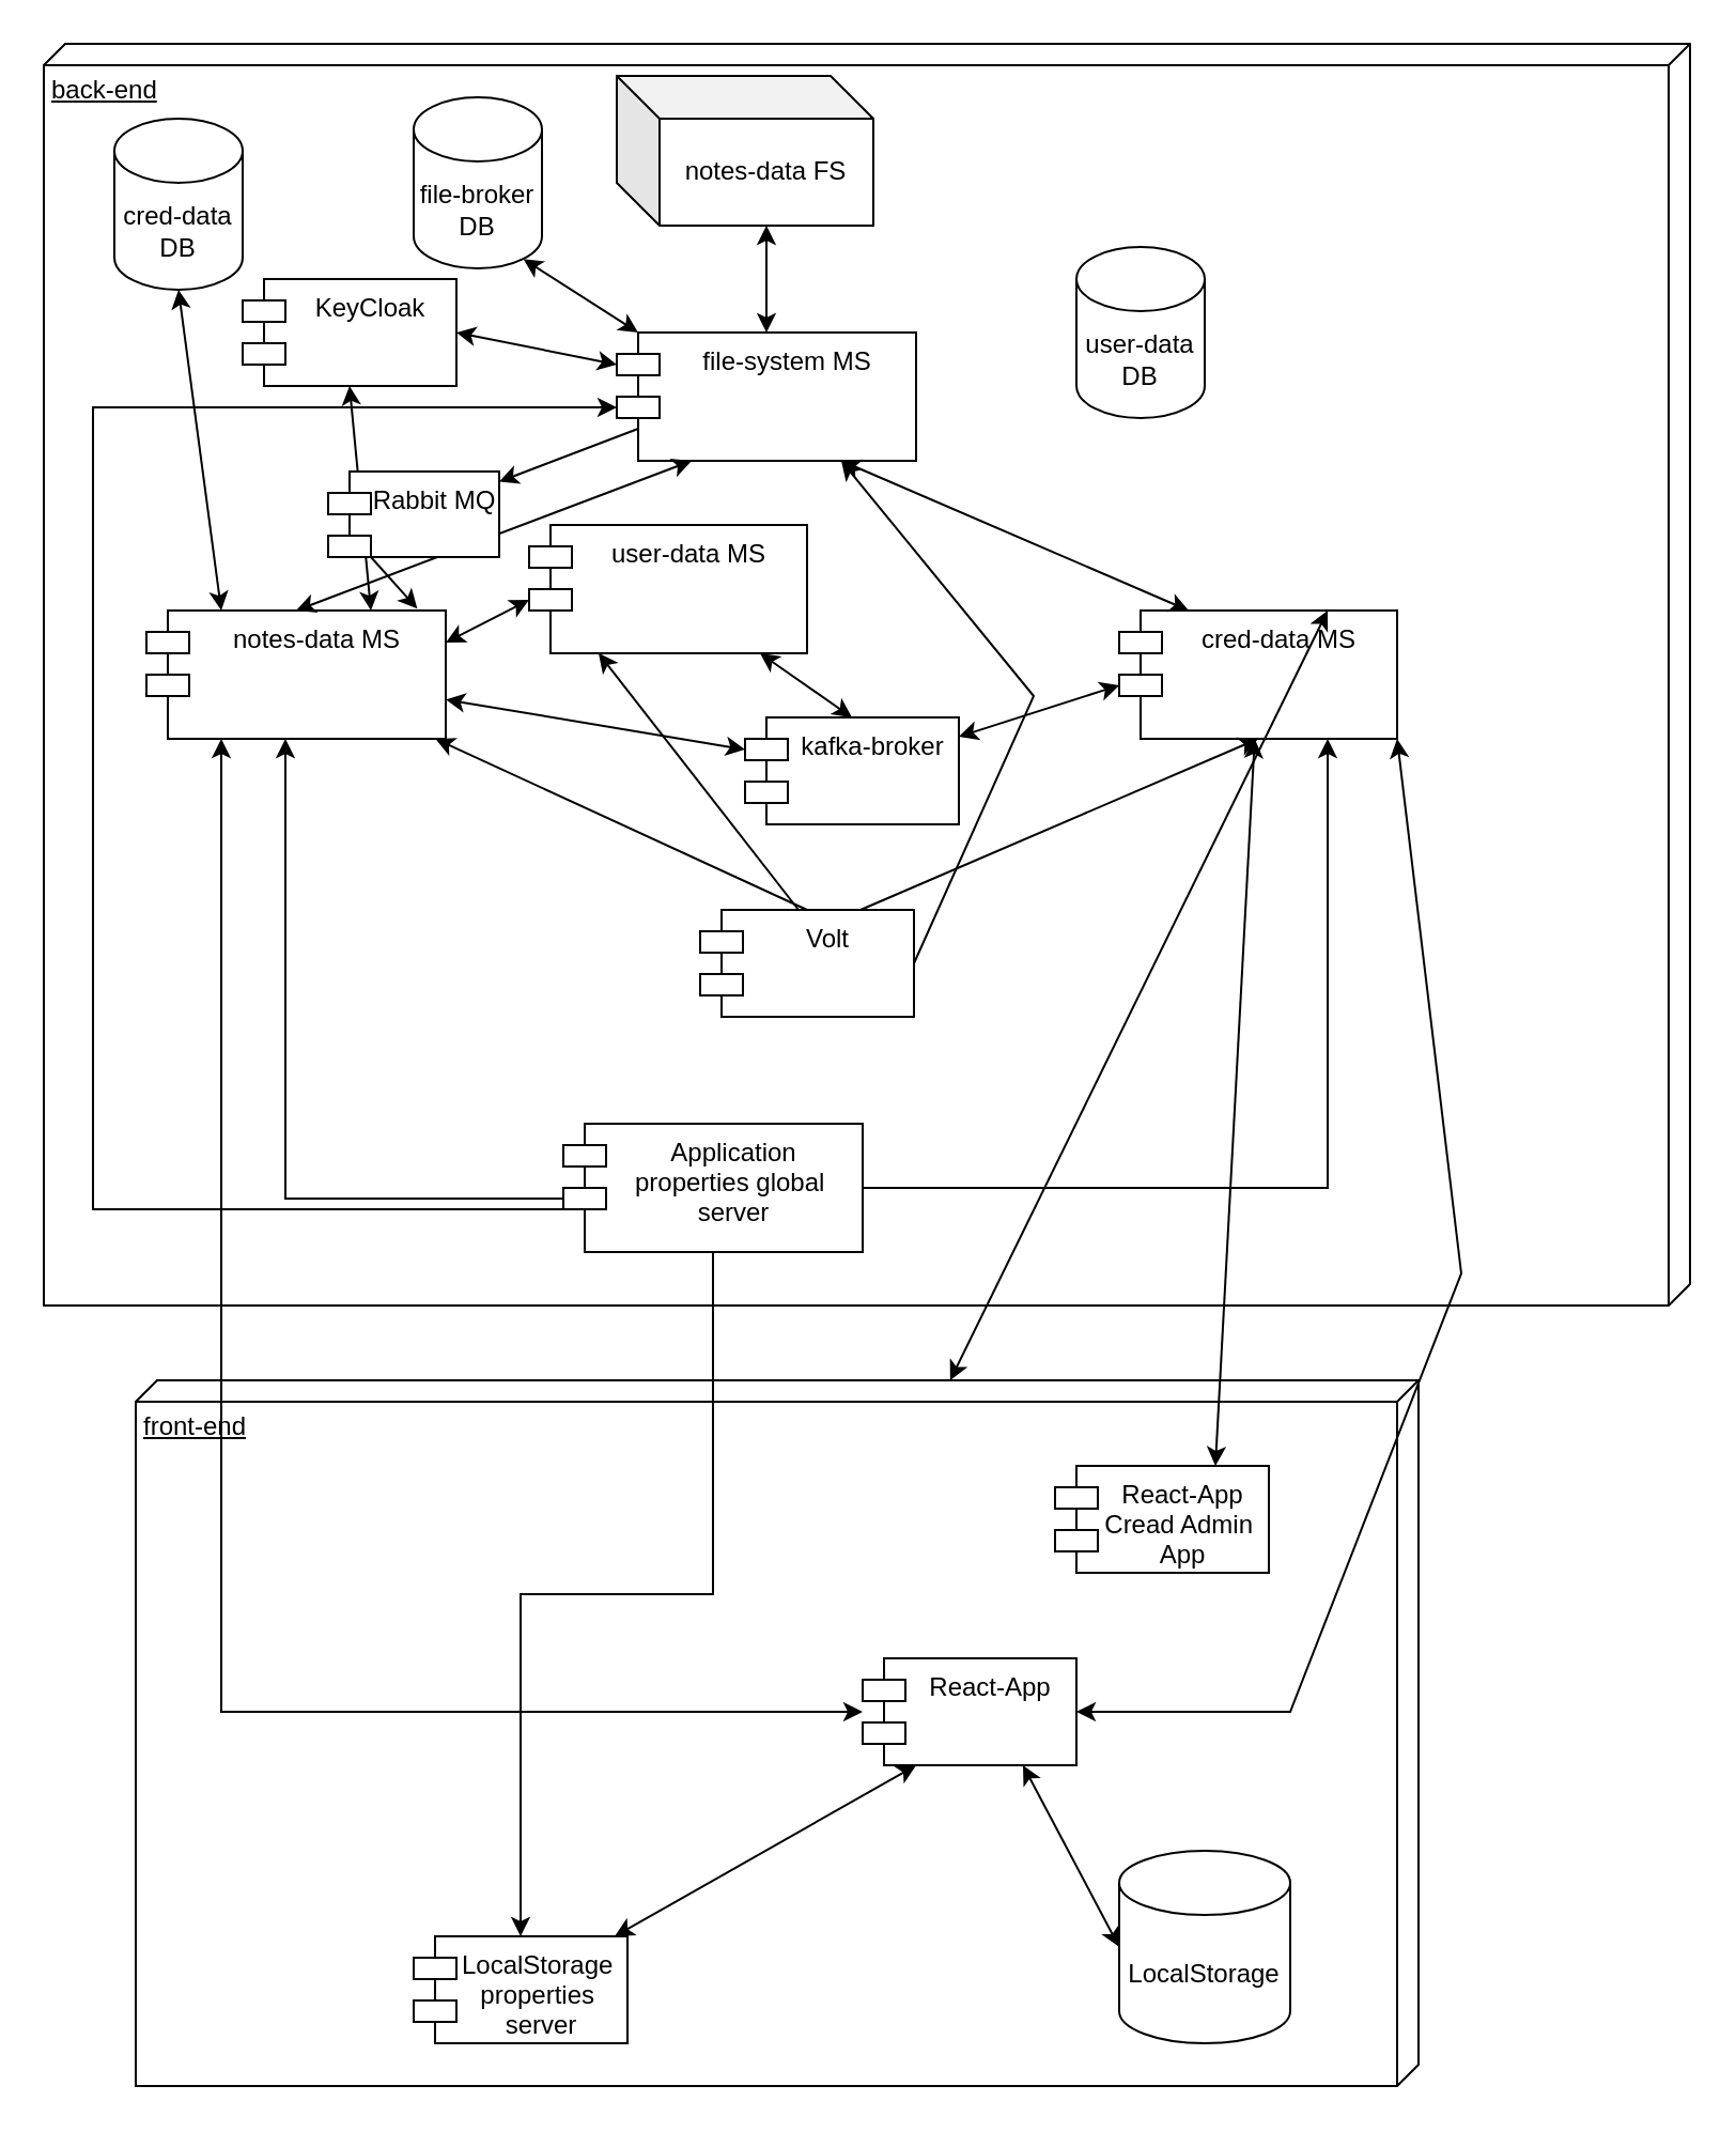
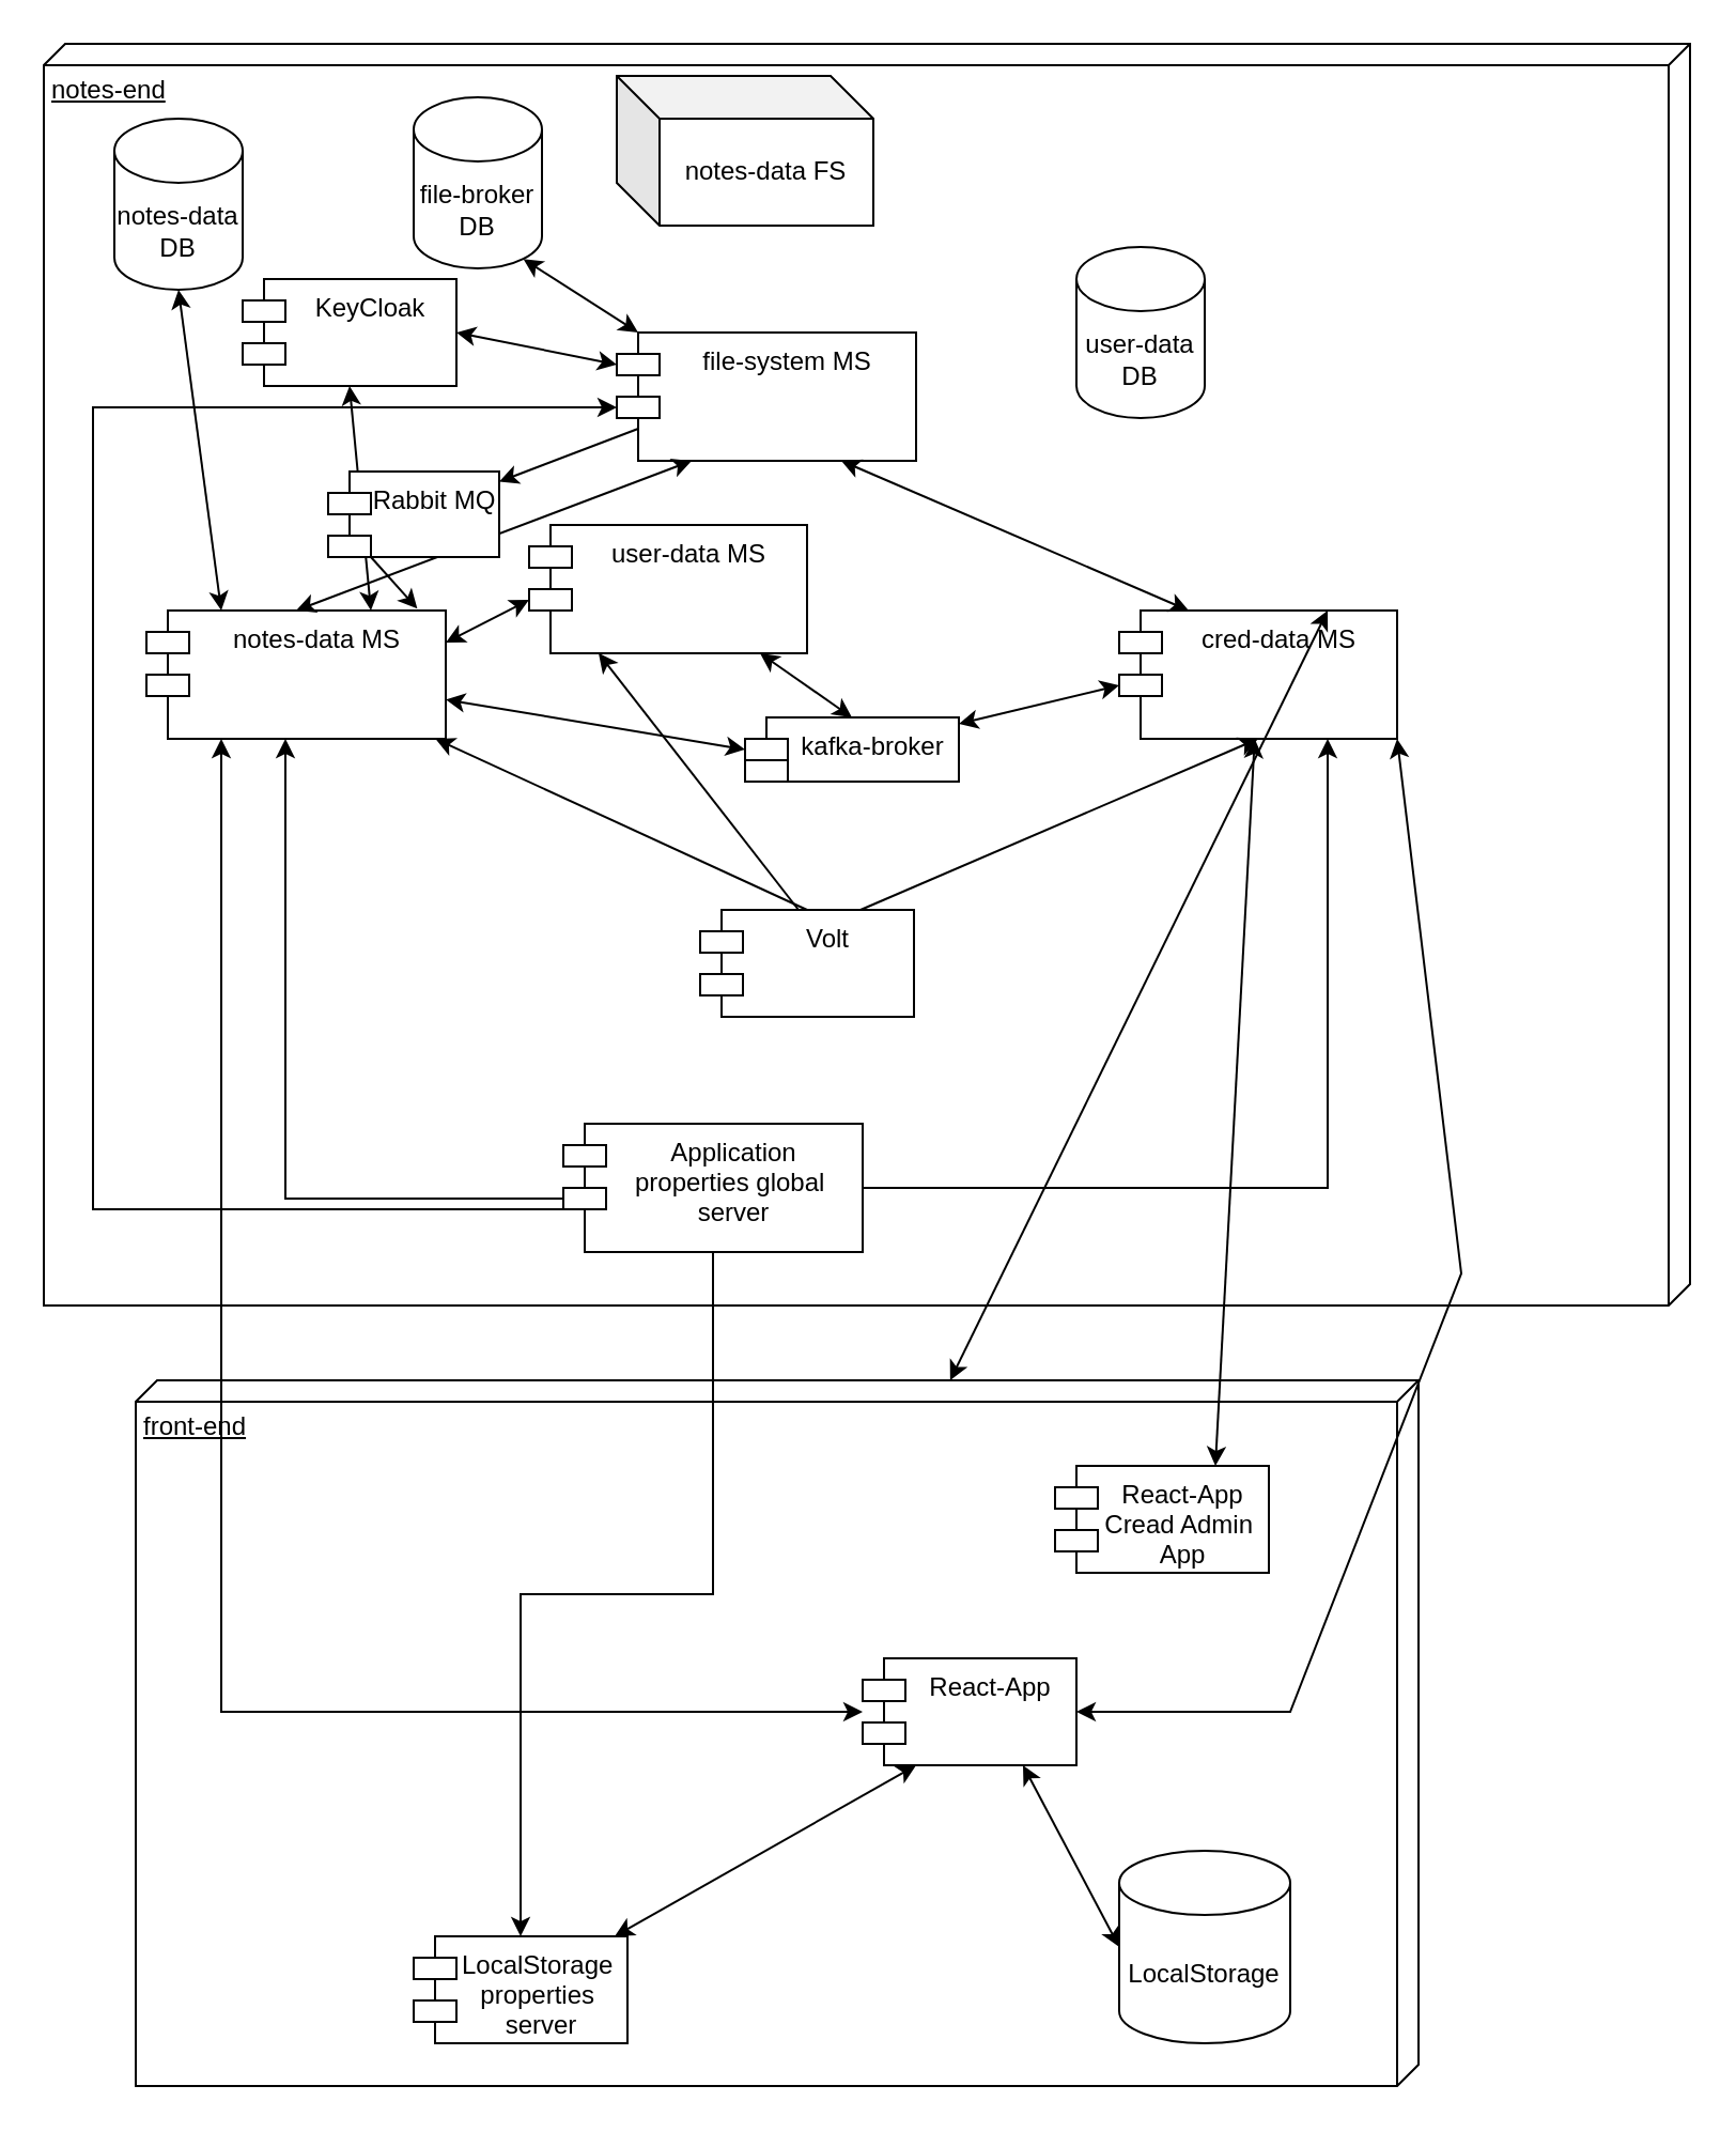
- <mxCell id="2" value="back-end" style="verticalAlign=top;align=left;spacingTop=8;spacingLeft=2;spacingRight=12;shape=cube;size=10;direction=south;fontStyle=4;html=1;" parent="1" vertex="1"><mxGeometry x="20" y="20" width="770" height="590" as="geometry" /></mxCell>
+ <mxCell id="2" value="notes-end" style="verticalAlign=top;align=left;spacingTop=8;spacingLeft=2;spacingRight=12;shape=cube;size=10;direction=south;fontStyle=4;html=1;" parent="1" vertex="1"><mxGeometry x="20" y="20" width="770" height="590" as="geometry" /></mxCell>
- <mxCell id="7" value="cred-data DB" style="shape=cylinder3;whiteSpace=wrap;html=1;boundedLbl=1;backgroundOutline=1;size=15;" parent="1" vertex="1"><mxGeometry x="53" y="55" width="60" height="80" as="geometry" /></mxCell>
+ <mxCell id="7" value="notes-data DB" style="shape=cylinder3;whiteSpace=wrap;html=1;boundedLbl=1;backgroundOutline=1;size=15;" parent="1" vertex="1"><mxGeometry x="53" y="55" width="60" height="80" as="geometry" /></mxCell>
- <mxCell id="30" value="" style="endArrow=classic;startArrow=classic;html=1;rounded=0;exitX=0.5;exitY=0;exitDx=0;exitDy=0;entryX=0;entryY=0;entryDx=70;entryDy=70;entryPerimeter=0;" parent="1" source="28" target="9" edge="1"><mxGeometry width="50" height="50" relative="1" as="geometry"><mxPoint x="183" y="155" as="sourcePoint" /><mxPoint x="233" y="105" as="targetPoint" /></mxGeometry></mxCell>
- <mxCell id="38" value="" style="endArrow=classic;html=1;rounded=0;exitX=1;exitY=0.5;exitDx=0;exitDy=0;entryX=0.75;entryY=1;entryDx=0;entryDy=0;" edge="1" parent="1" source="12" target="28"><mxGeometry width="50" height="50" relative="1" as="geometry"><mxPoint x="463" y="475" as="sourcePoint" /><mxPoint x="513" y="425" as="targetPoint" /><Array as="points"><mxPoint x="483" y="325" /></Array></mxGeometry></mxCell>
- <mxCell id="10" value="kafka-broker" style="shape=module;align=left;spacingLeft=20;align=center;verticalAlign=top;" parent="1" vertex="1"><mxGeometry x="348" y="335" width="100" height="50" as="geometry" /></mxCell>
+ <mxCell id="10" value="kafka-broker" style="shape=module;align=left;spacingLeft=20;align=center;verticalAlign=top;" parent="1" vertex="1"><mxGeometry x="348" y="335" width="100" height="30" as="geometry" /></mxCell>
